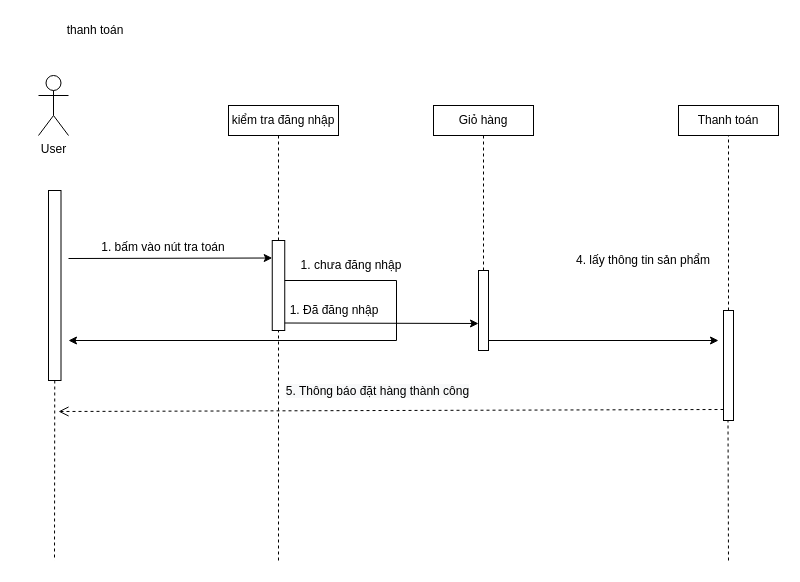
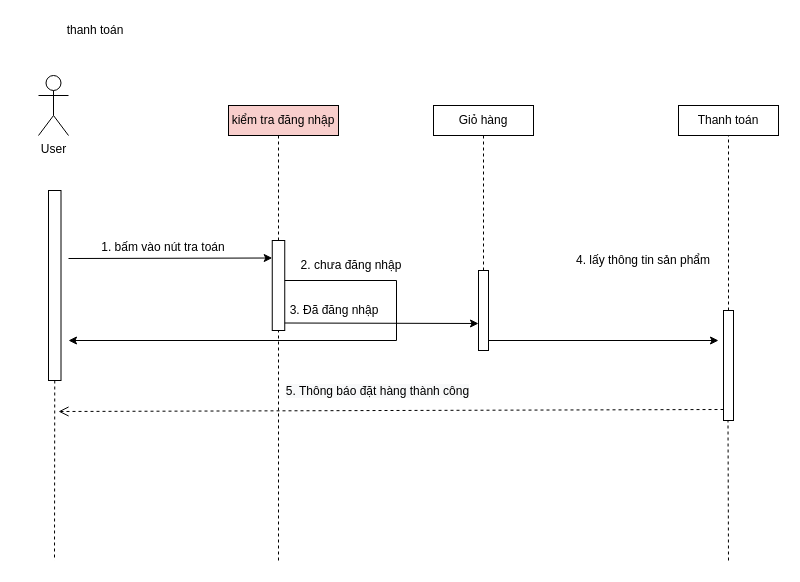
- <mxCell id="11" value="kiểm tra đăng nhập" style="rounded=0;whiteSpace=wrap;html=1;" vertex="1" parent="1"><mxGeometry x="228" y="105" width="110" height="30" as="geometry" /></mxCell>
+ <mxCell id="11" value="kiểm tra đăng nhập" style="rounded=0;whiteSpace=wrap;html=1;fillColor=#f8cecc;" vertex="1" parent="1"><mxGeometry x="228" y="105" width="110" height="30" as="geometry" /></mxCell>
- <mxCell id="13" value="1. chưa đăng nhập" style="text;html=1;strokeColor=none;fillColor=none;align=center;verticalAlign=middle;whiteSpace=wrap;rounded=0;" vertex="1" parent="1"><mxGeometry x="284.25" y="250" width="133.75" height="30" as="geometry" /></mxCell>
+ <mxCell id="13" value="2. chưa đăng nhập" style="text;html=1;strokeColor=none;fillColor=none;align=center;verticalAlign=middle;whiteSpace=wrap;rounded=0;" vertex="1" parent="1"><mxGeometry x="284.25" y="250" width="133.75" height="30" as="geometry" /></mxCell>
- <mxCell id="15" value="1. Đã đăng nhập" style="text;html=1;strokeColor=none;fillColor=none;align=center;verticalAlign=middle;whiteSpace=wrap;rounded=0;" vertex="1" parent="1"><mxGeometry x="284.25" y="300" width="100" height="20" as="geometry" /></mxCell>
+ <mxCell id="15" value="3. Đã đăng nhập" style="text;html=1;strokeColor=none;fillColor=none;align=center;verticalAlign=middle;whiteSpace=wrap;rounded=0;" vertex="1" parent="1"><mxGeometry x="284.25" y="300" width="100" height="20" as="geometry" /></mxCell>
